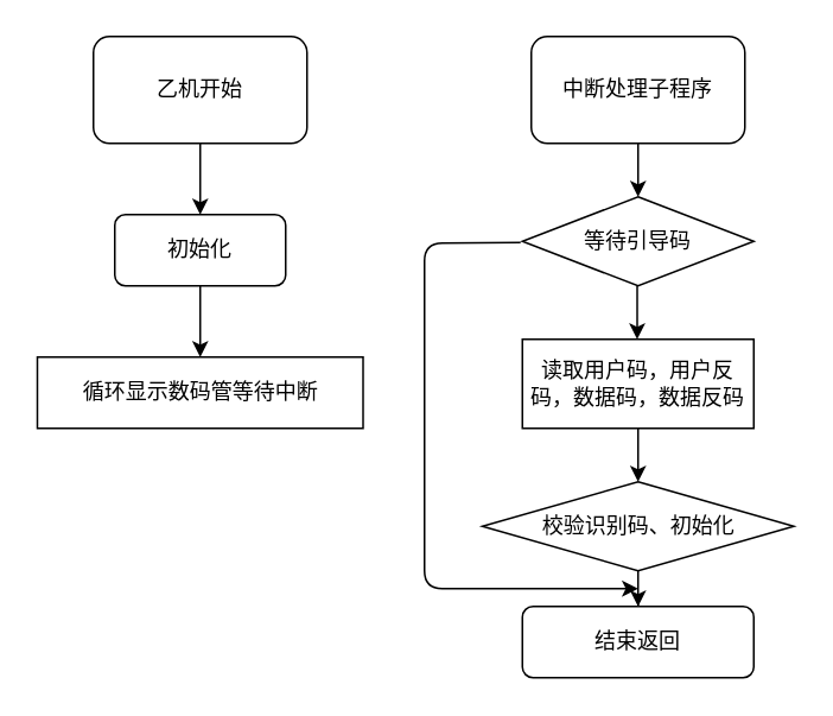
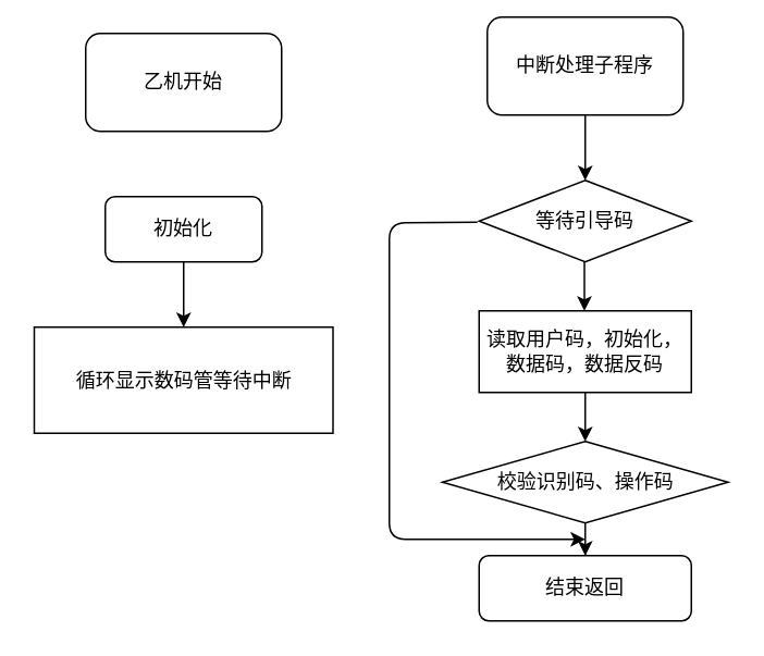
- <mxCell id="8" value="中断处理子程序" style="rounded=1;whiteSpace=wrap;html=1;" vertex="1" parent="1"><mxGeometry x="298" y="20" width="120" height="60" as="geometry" /></mxCell>
+ <mxCell id="8" value="中断处理子程序" style="rounded=1;whiteSpace=wrap;html=1;" vertex="1" parent="1"><mxGeometry x="298" y="10" width="120" height="60" as="geometry" /></mxCell>
- <mxCell id="2" value="" style="edgeStyle=orthogonalEdgeStyle;rounded=0;orthogonalLoop=1;jettySize=auto;html=1;" edge="1" parent="1" source="3" target="5"><mxGeometry relative="1" as="geometry" /></mxCell>
- <mxCell id="10" value="读取用户码，用户反码，数据码，数据反码" style="rounded=0;whiteSpace=wrap;html=1;" vertex="1" parent="1"><mxGeometry x="293" y="190" width="130" height="50" as="geometry" /></mxCell>
+ <mxCell id="10" value="读取用户码，初始化，数据码，数据反码" style="rounded=0;whiteSpace=wrap;html=1;" vertex="1" parent="1"><mxGeometry x="293" y="190" width="130" height="50" as="geometry" /></mxCell>
- <mxCell id="6" value="循环显示数码管等待中断" style="rounded=0;whiteSpace=wrap;html=1;" vertex="1" parent="1"><mxGeometry x="20.5" y="200" width="183" height="40" as="geometry" /></mxCell>
+ <mxCell id="6" value="循环显示数码管等待中断" style="rounded=0;whiteSpace=wrap;html=1;" vertex="1" parent="1"><mxGeometry x="20.5" y="200" width="183" height="65" as="geometry" /></mxCell>
- <mxCell id="14" value="校验识别码、初始化" style="rhombus;whiteSpace=wrap;html=1;rounded=0;" vertex="1" parent="1"><mxGeometry x="270.5" y="270" width="175" height="50" as="geometry" /></mxCell>
+ <mxCell id="14" value="校验识别码、操作码" style="rhombus;whiteSpace=wrap;html=1;rounded=0;" vertex="1" parent="1"><mxGeometry x="270.5" y="270" width="175" height="50" as="geometry" /></mxCell>
